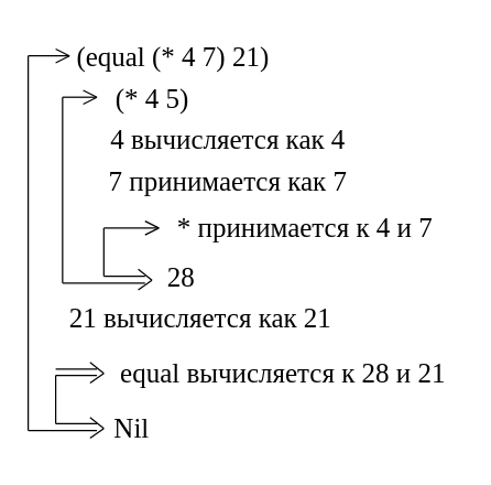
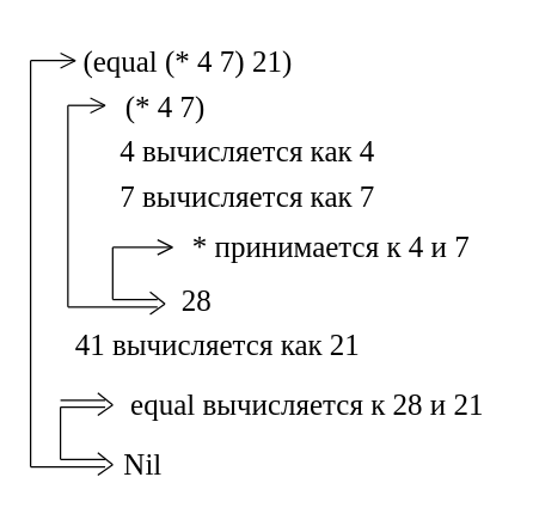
- <mxCell id="9" value="(* 4 5)" style="text;html=1;align=center;verticalAlign=middle;resizable=0;points=[];autosize=1;strokeColor=none;fillColor=none;fontSize=20;fontFamily=Times New Roman;" vertex="1" parent="1"><mxGeometry x="70" y="50" width="80" height="40" as="geometry" /></mxCell>
+ <mxCell id="9" value="(* 4 7)" style="text;html=1;align=center;verticalAlign=middle;resizable=0;points=[];autosize=1;strokeColor=none;fillColor=none;fontSize=20;fontFamily=Times New Roman;" vertex="1" parent="1"><mxGeometry x="70" y="50" width="80" height="40" as="geometry" /></mxCell>
- <mxCell id="8" value="7 принимается как 7" style="text;html=1;align=center;verticalAlign=middle;resizable=0;points=[];autosize=1;strokeColor=none;fillColor=none;fontSize=20;fontFamily=Times New Roman;" vertex="1" parent="1"><mxGeometry x="70" y="110" width="190" height="40" as="geometry" /></mxCell>
+ <mxCell id="8" value="7 вычисляется как 7" style="text;html=1;align=center;verticalAlign=middle;resizable=0;points=[];autosize=1;strokeColor=none;fillColor=none;fontSize=20;fontFamily=Times New Roman;" vertex="1" parent="1"><mxGeometry x="70" y="110" width="190" height="40" as="geometry" /></mxCell>
- <mxCell id="35" value="21 вычисляется как 21" style="text;html=1;align=center;verticalAlign=middle;resizable=0;points=[];autosize=1;strokeColor=none;fillColor=none;fontSize=20;fontFamily=Times New Roman;" vertex="1" parent="1"><mxGeometry x="40" y="210" width="210" height="40" as="geometry" /></mxCell>
+ <mxCell id="35" value="41 вычисляется как 21" style="text;html=1;align=center;verticalAlign=middle;resizable=0;points=[];autosize=1;strokeColor=none;fillColor=none;fontSize=20;fontFamily=Times New Roman;" vertex="1" parent="1"><mxGeometry x="40" y="210" width="210" height="40" as="geometry" /></mxCell>
